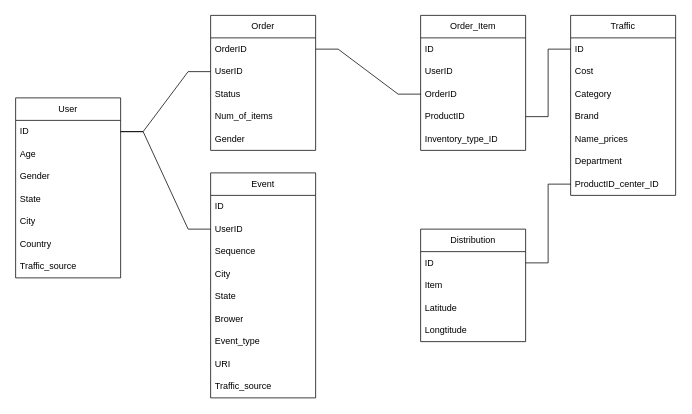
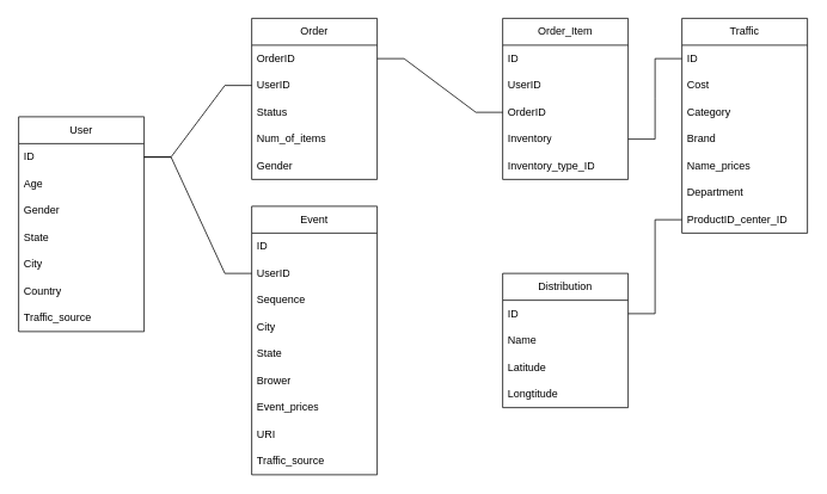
- <mxCell id="28" value="ProductID" style="text;strokeColor=none;fillColor=none;align=left;verticalAlign=middle;spacingLeft=4;spacingRight=4;overflow=hidden;points=[[0,0.5],[1,0.5]];portConstraint=eastwest;rotatable=0;whiteSpace=wrap;html=1;" vertex="1" parent="24"><mxGeometry y="120" width="140" height="30" as="geometry" /></mxCell>
+ <mxCell id="28" value="Inventory" style="text;strokeColor=none;fillColor=none;align=left;verticalAlign=middle;spacingLeft=4;spacingRight=4;overflow=hidden;points=[[0,0.5],[1,0.5]];portConstraint=eastwest;rotatable=0;whiteSpace=wrap;html=1;" vertex="1" parent="24"><mxGeometry y="120" width="140" height="30" as="geometry" /></mxCell>
- <mxCell id="32" value="Item" style="text;strokeColor=none;fillColor=none;align=left;verticalAlign=middle;spacingLeft=4;spacingRight=4;overflow=hidden;points=[[0,0.5],[1,0.5]];portConstraint=eastwest;rotatable=0;whiteSpace=wrap;html=1;" vertex="1" parent="30"><mxGeometry y="60" width="140" height="30" as="geometry" /></mxCell>
+ <mxCell id="32" value="Name" style="text;strokeColor=none;fillColor=none;align=left;verticalAlign=middle;spacingLeft=4;spacingRight=4;overflow=hidden;points=[[0,0.5],[1,0.5]];portConstraint=eastwest;rotatable=0;whiteSpace=wrap;html=1;" vertex="1" parent="30"><mxGeometry y="60" width="140" height="30" as="geometry" /></mxCell>
- <mxCell id="42" value="Event_type" style="text;strokeColor=none;fillColor=none;align=left;verticalAlign=middle;spacingLeft=4;spacingRight=4;overflow=hidden;points=[[0,0.5],[1,0.5]];portConstraint=eastwest;rotatable=0;whiteSpace=wrap;html=1;" vertex="1" parent="35"><mxGeometry y="210" width="140" height="30" as="geometry" /></mxCell>
+ <mxCell id="42" value="Event_prices" style="text;strokeColor=none;fillColor=none;align=left;verticalAlign=middle;spacingLeft=4;spacingRight=4;overflow=hidden;points=[[0,0.5],[1,0.5]];portConstraint=eastwest;rotatable=0;whiteSpace=wrap;html=1;" vertex="1" parent="35"><mxGeometry y="210" width="140" height="30" as="geometry" /></mxCell>
